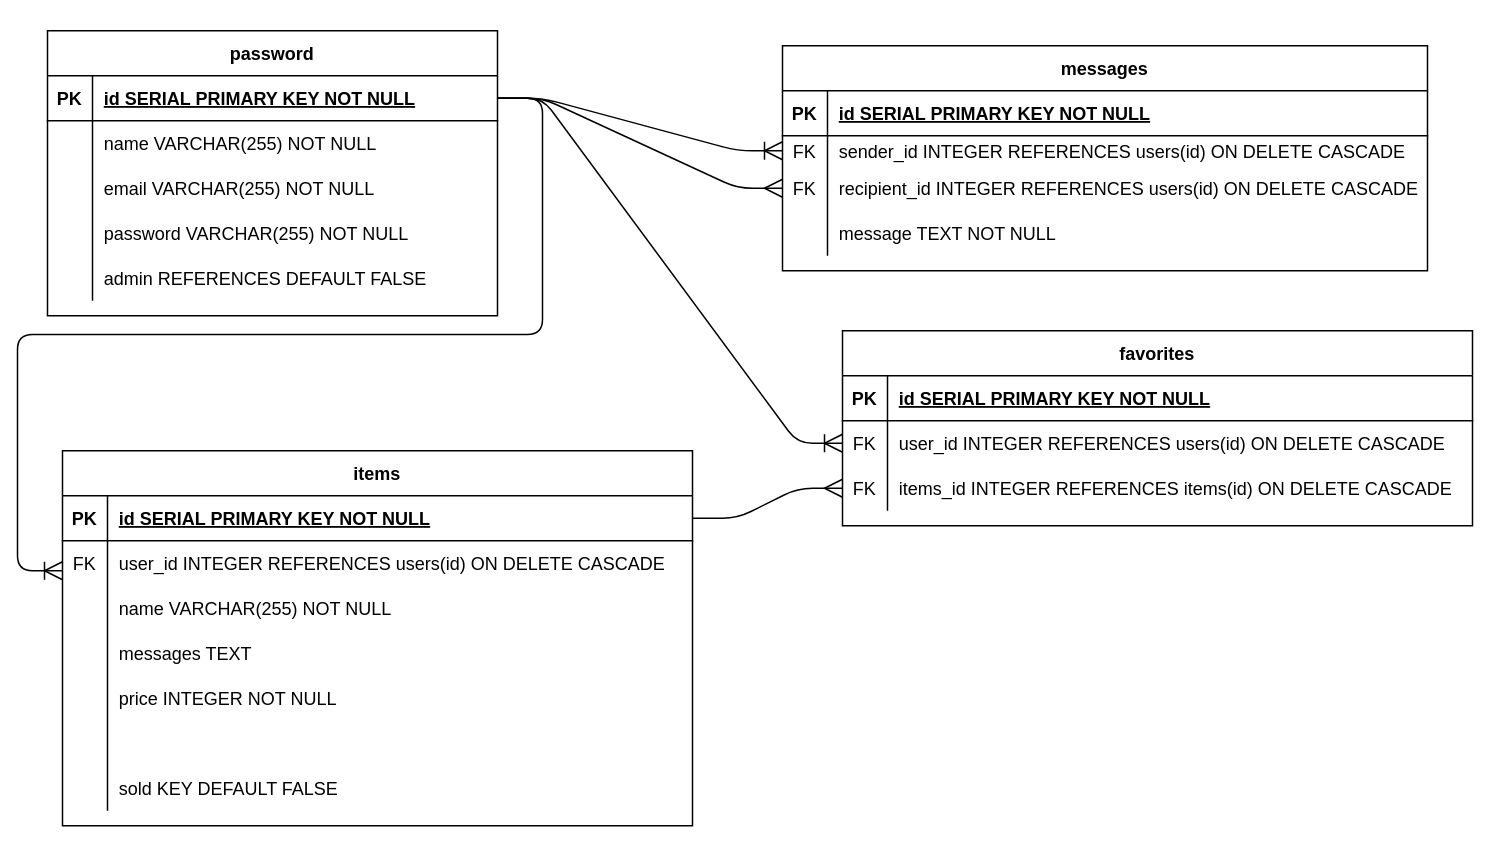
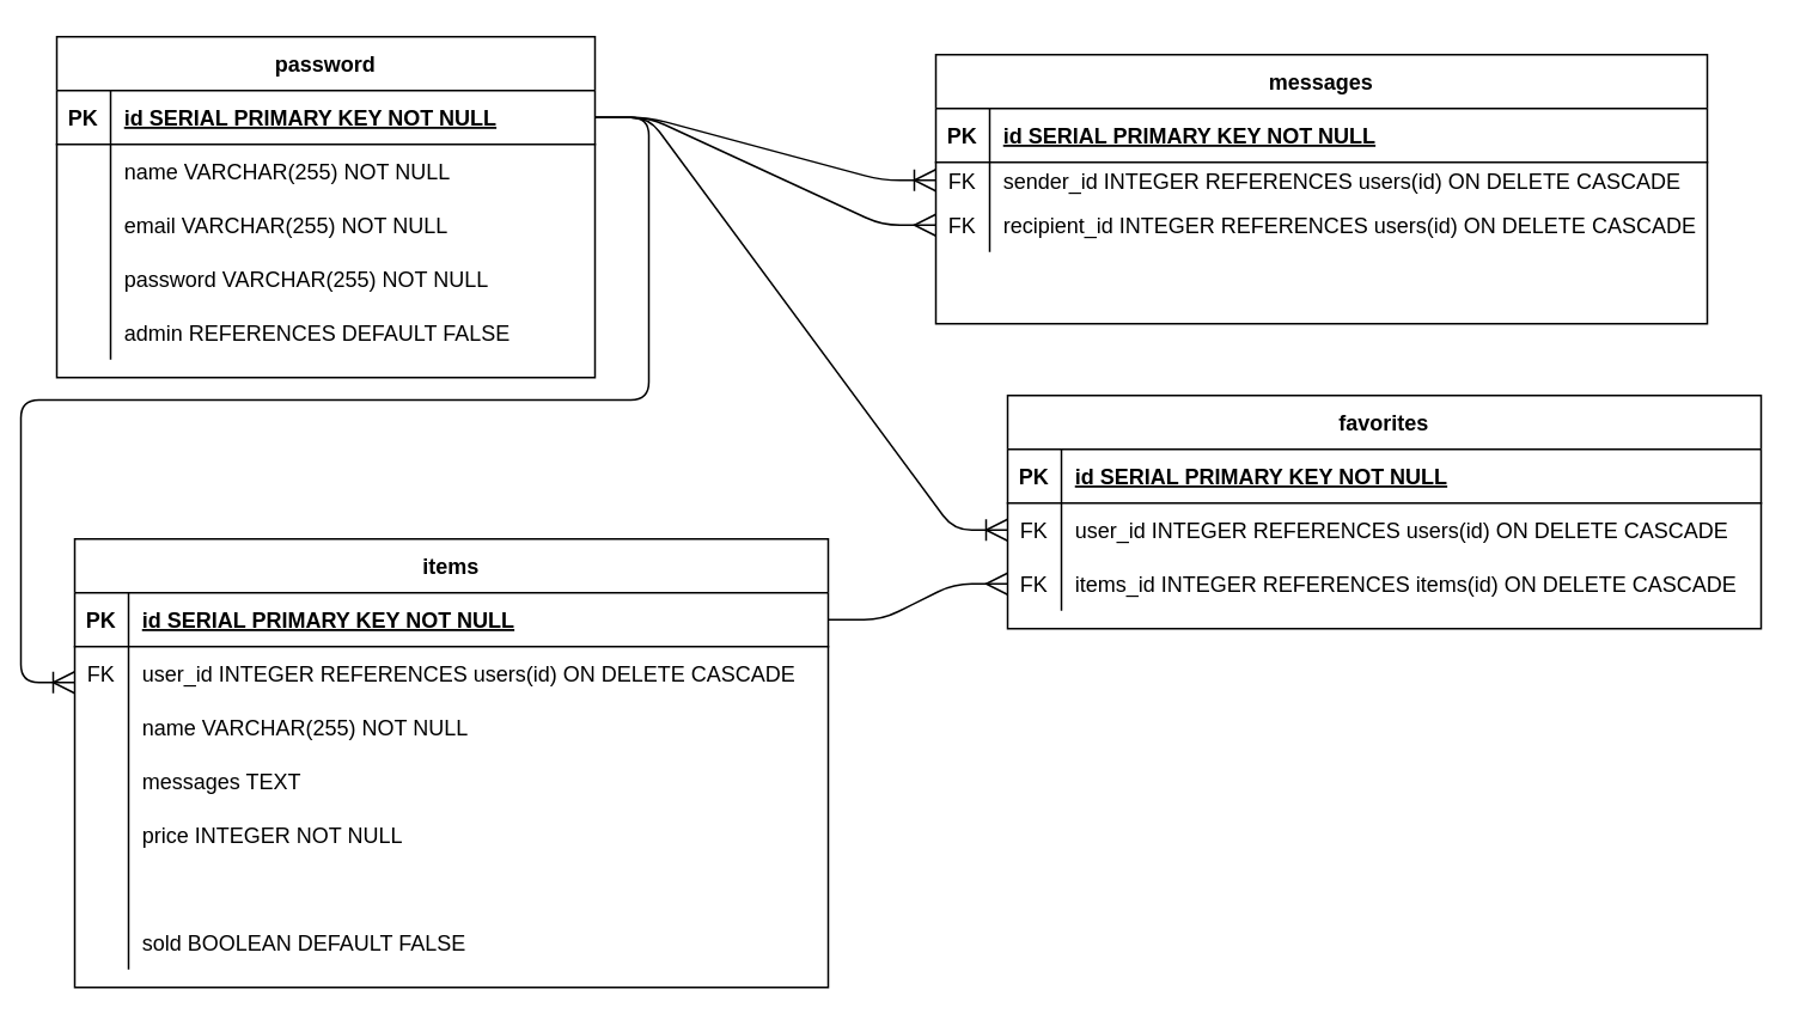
- <mxCell id="14" value="message TEXT NOT NULL" style="shape=partialRectangle;connectable=0;fillColor=none;top=0;left=0;bottom=0;right=0;align=left;spacingLeft=6;overflow=hidden;" vertex="1" parent="12"><mxGeometry x="30" width="400" height="30" as="geometry" /></mxCell>
- <mxCell id="51" value="sold KEY DEFAULT FALSE" style="shape=partialRectangle;connectable=0;fillColor=none;top=0;left=0;bottom=0;right=0;align=left;spacingLeft=6;overflow=hidden;" vertex="1" parent="49"><mxGeometry x="30" width="390" height="30" as="geometry" /></mxCell>
+ <mxCell id="51" value="sold BOOLEAN DEFAULT FALSE" style="shape=partialRectangle;connectable=0;fillColor=none;top=0;left=0;bottom=0;right=0;align=left;spacingLeft=6;overflow=hidden;" vertex="1" parent="49"><mxGeometry x="30" width="390" height="30" as="geometry" /></mxCell>
